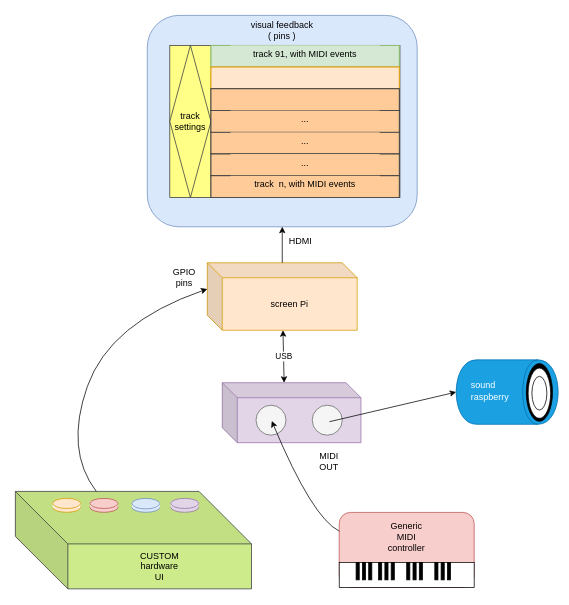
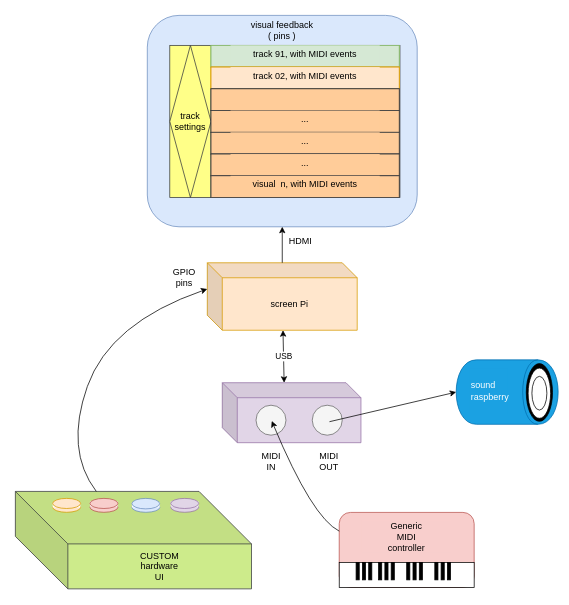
+ <mxCell id="22" value="track 02, with MIDI events" style="rounded=0;whiteSpace=wrap;html=1;align=center;strokeColor=none;fillColor=#ffe6cc;" vertex="1" parent="20"><mxGeometry x="26" width="199" height="23.821" as="geometry" /></mxCell>
- <mxCell id="41" value="track&amp;nbsp; n, with MIDI events" style="rounded=0;whiteSpace=wrap;html=1;align=center;strokeColor=none;fillColor=#ffcc99;" vertex="1" parent="39"><mxGeometry x="26" width="199" height="23.821" as="geometry" /></mxCell>
+ <mxCell id="41" value="visual&amp;nbsp; n, with MIDI events" style="rounded=0;whiteSpace=wrap;html=1;align=center;strokeColor=none;fillColor=#ffcc99;" vertex="1" parent="39"><mxGeometry x="26" width="199" height="23.821" as="geometry" /></mxCell>
+ <mxCell id="83" value="MIDI&lt;br&gt;IN" style="rounded=0;whiteSpace=wrap;html=1;align=center;strokeColor=none;" vertex="1" parent="81"><mxGeometry x="47.5" y="90" width="35" height="30" as="geometry" /></mxCell>
